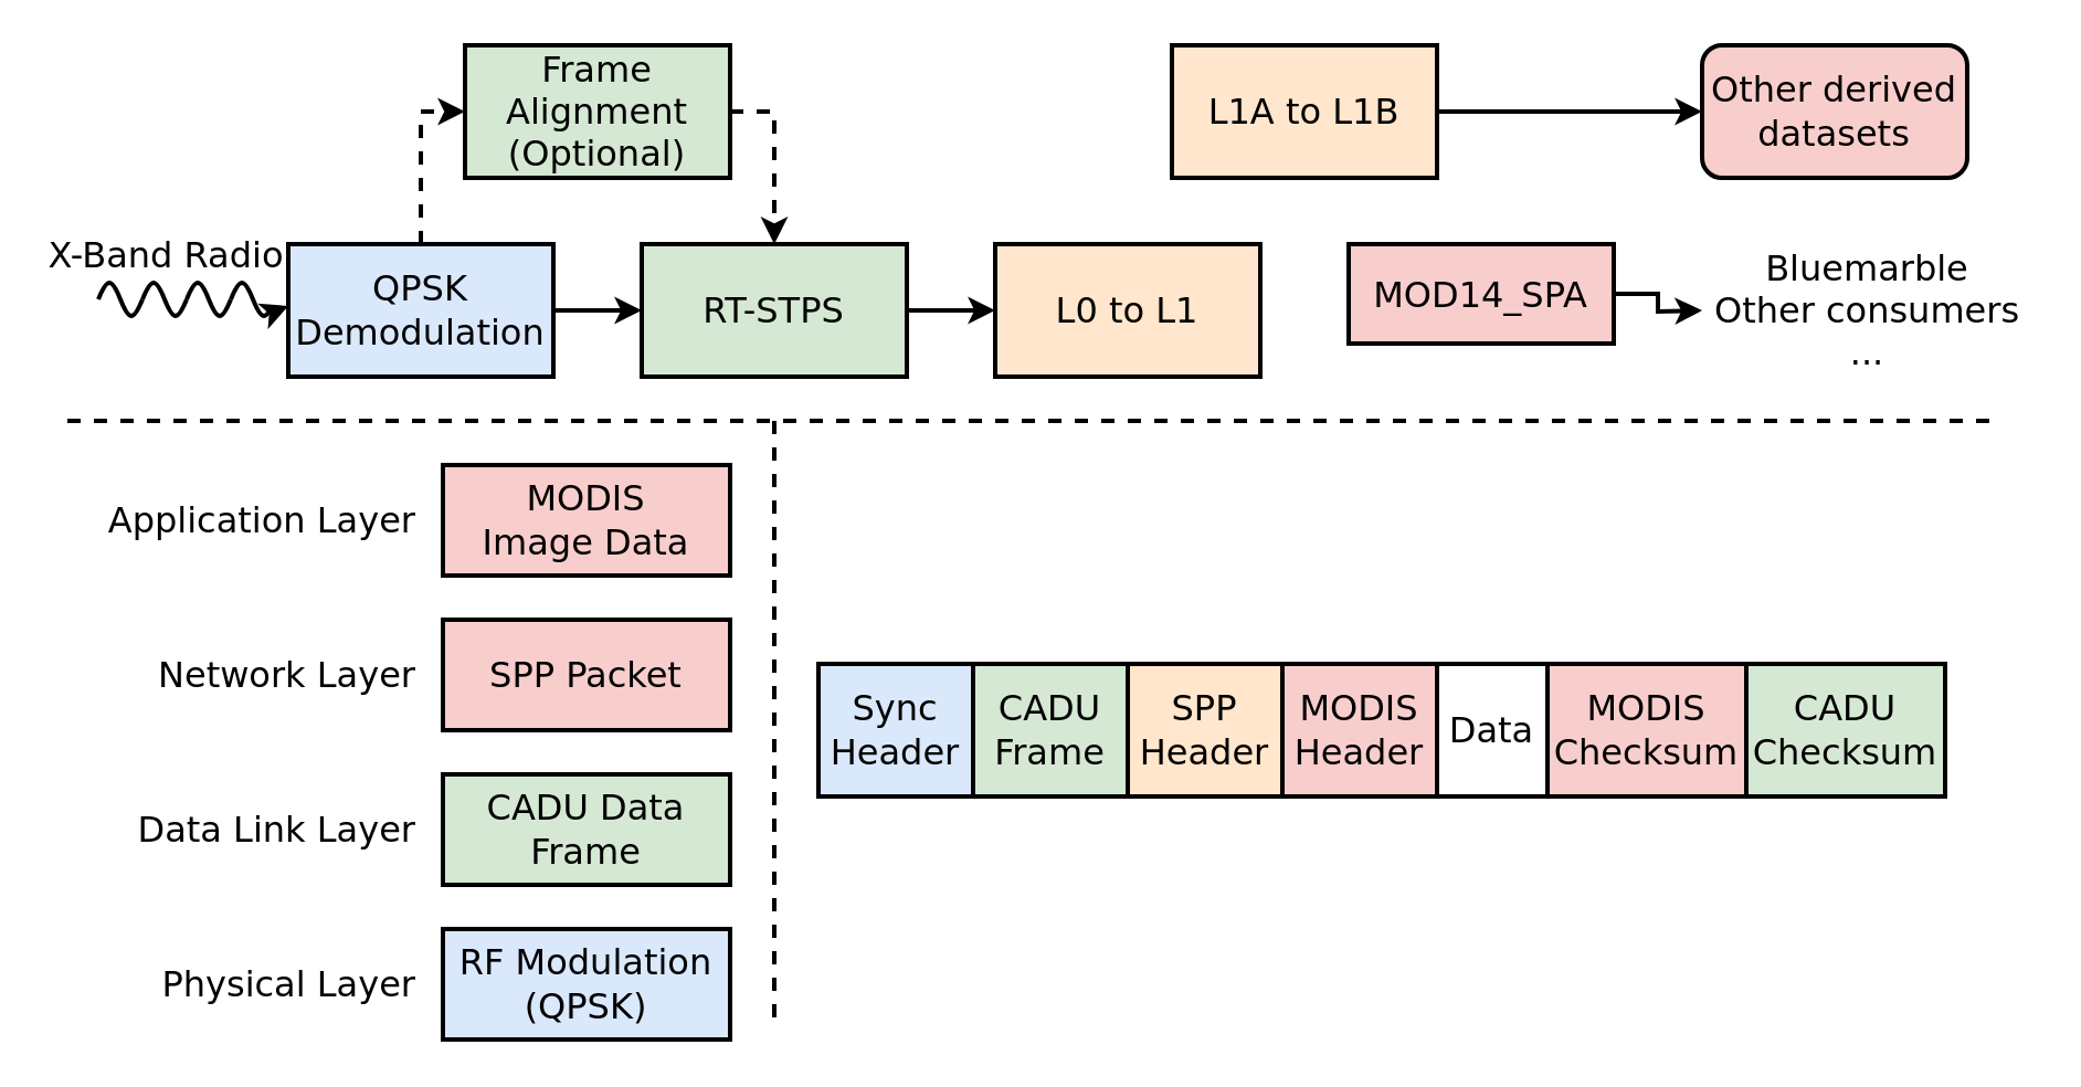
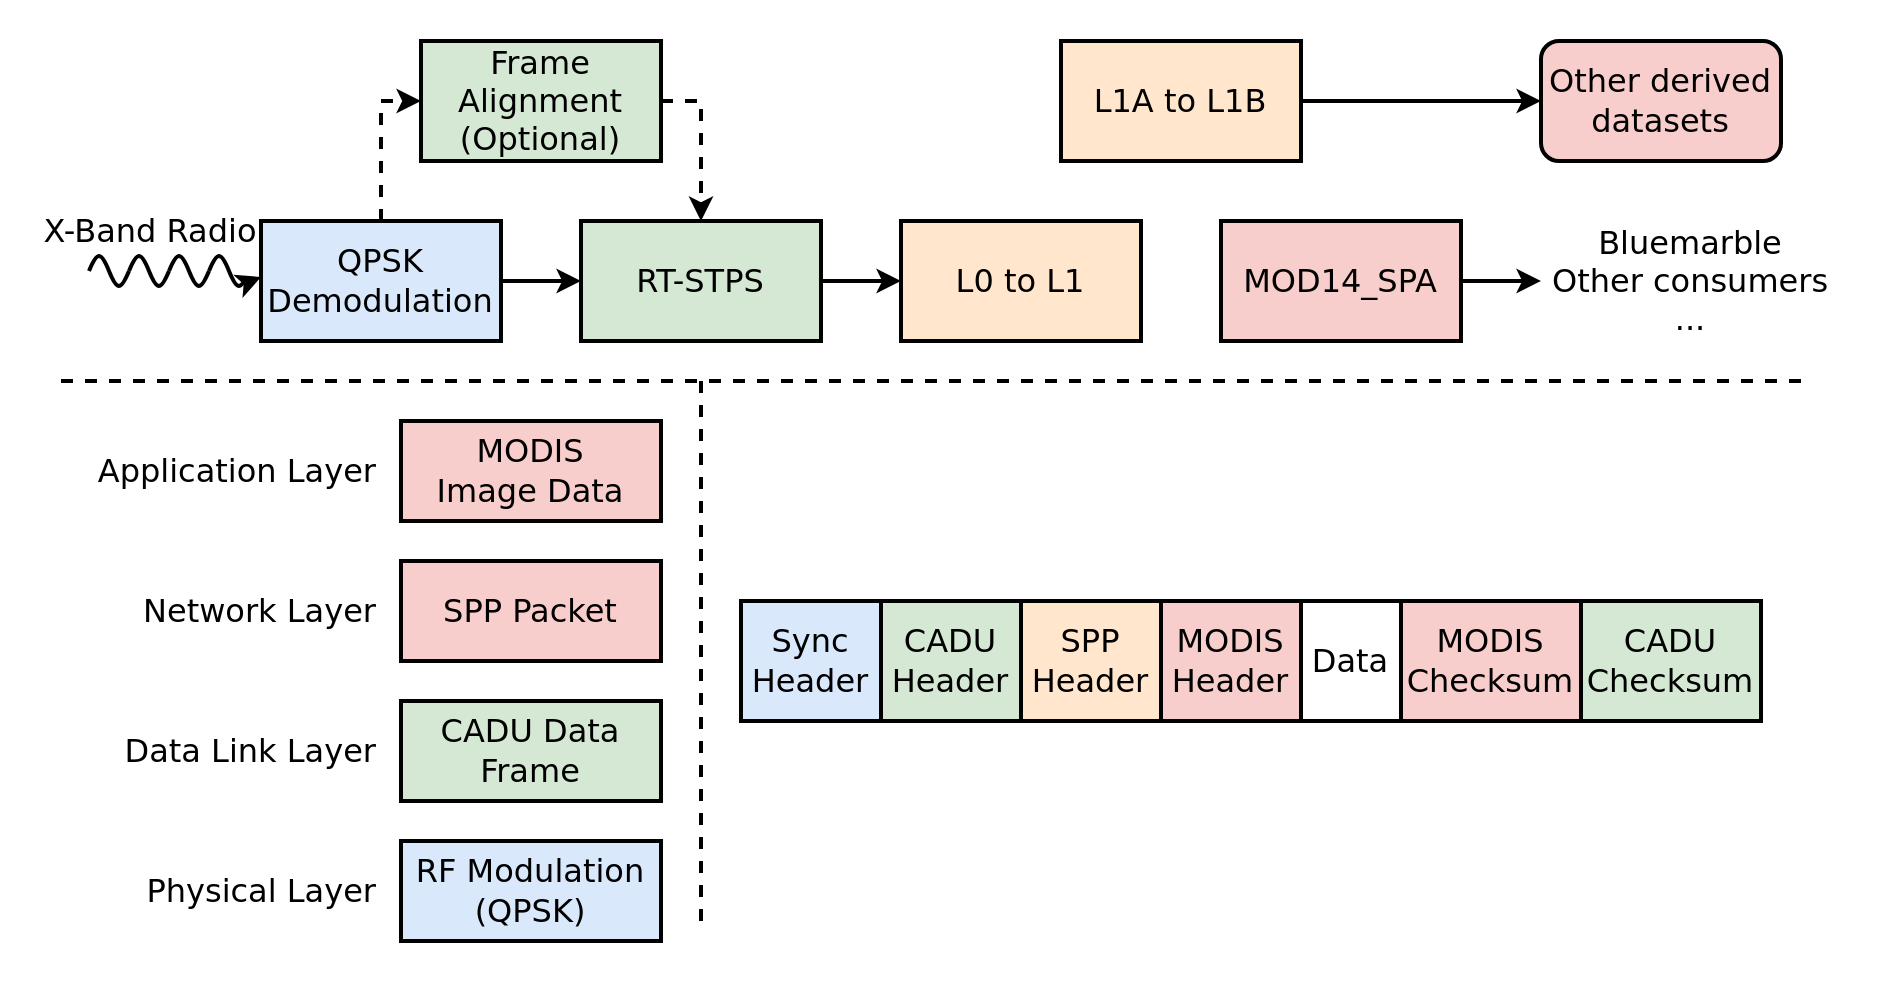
- <mxCell id="16" value="MOD14_SPA" style="rounded=0;whiteSpace=wrap;html=1;labelBackgroundColor=none;fontSize=16;strokeColor=#000000;strokeWidth=2;fillColor=#f8cecc;fontFamily=DejaVu Sans;" vertex="1" parent="1"><mxGeometry x="610" y="110" width="120" height="45" as="geometry" /></mxCell>
+ <mxCell id="16" value="MOD14_SPA" style="rounded=0;whiteSpace=wrap;html=1;labelBackgroundColor=none;fontSize=16;strokeColor=#000000;strokeWidth=2;fillColor=#f8cecc;fontFamily=DejaVu Sans;" vertex="1" parent="1"><mxGeometry x="610" y="110" width="120" height="60" as="geometry" /></mxCell>
- <mxCell id="7" value="CADU Frame" style="rounded=0;whiteSpace=wrap;html=1;fillColor=#d5e8d4;strokeColor=#000000;strokeWidth=2;fontSize=16;fontFamily=DejaVu Sans;" vertex="1" parent="1"><mxGeometry x="440" y="300" width="70" height="60" as="geometry" /></mxCell>
+ <mxCell id="7" value="CADU Header" style="rounded=0;whiteSpace=wrap;html=1;fillColor=#d5e8d4;strokeColor=#000000;strokeWidth=2;fontSize=16;fontFamily=DejaVu Sans;" vertex="1" parent="1"><mxGeometry x="440" y="300" width="70" height="60" as="geometry" /></mxCell>
